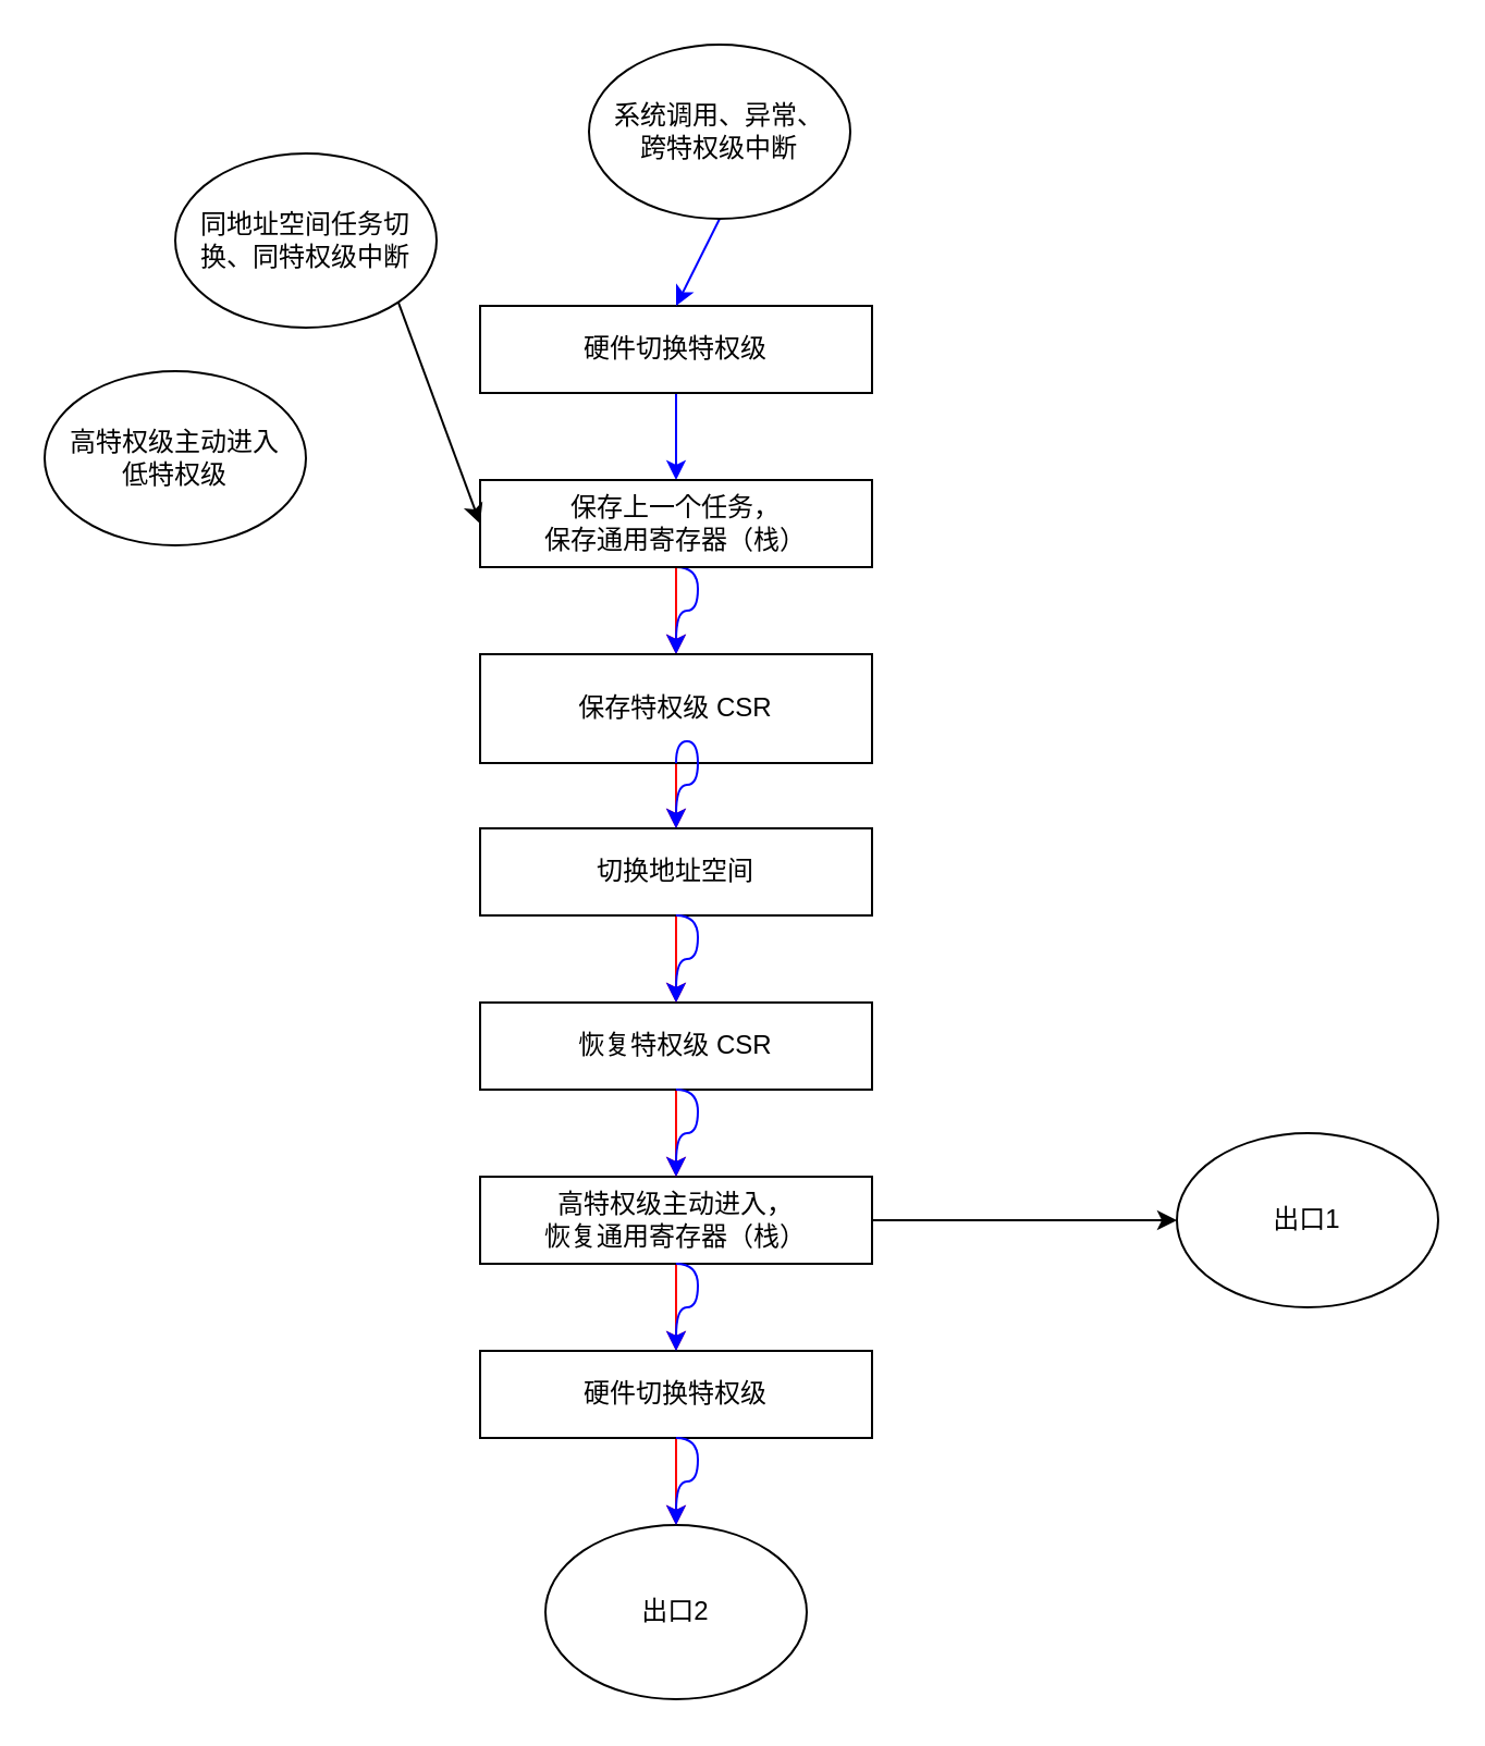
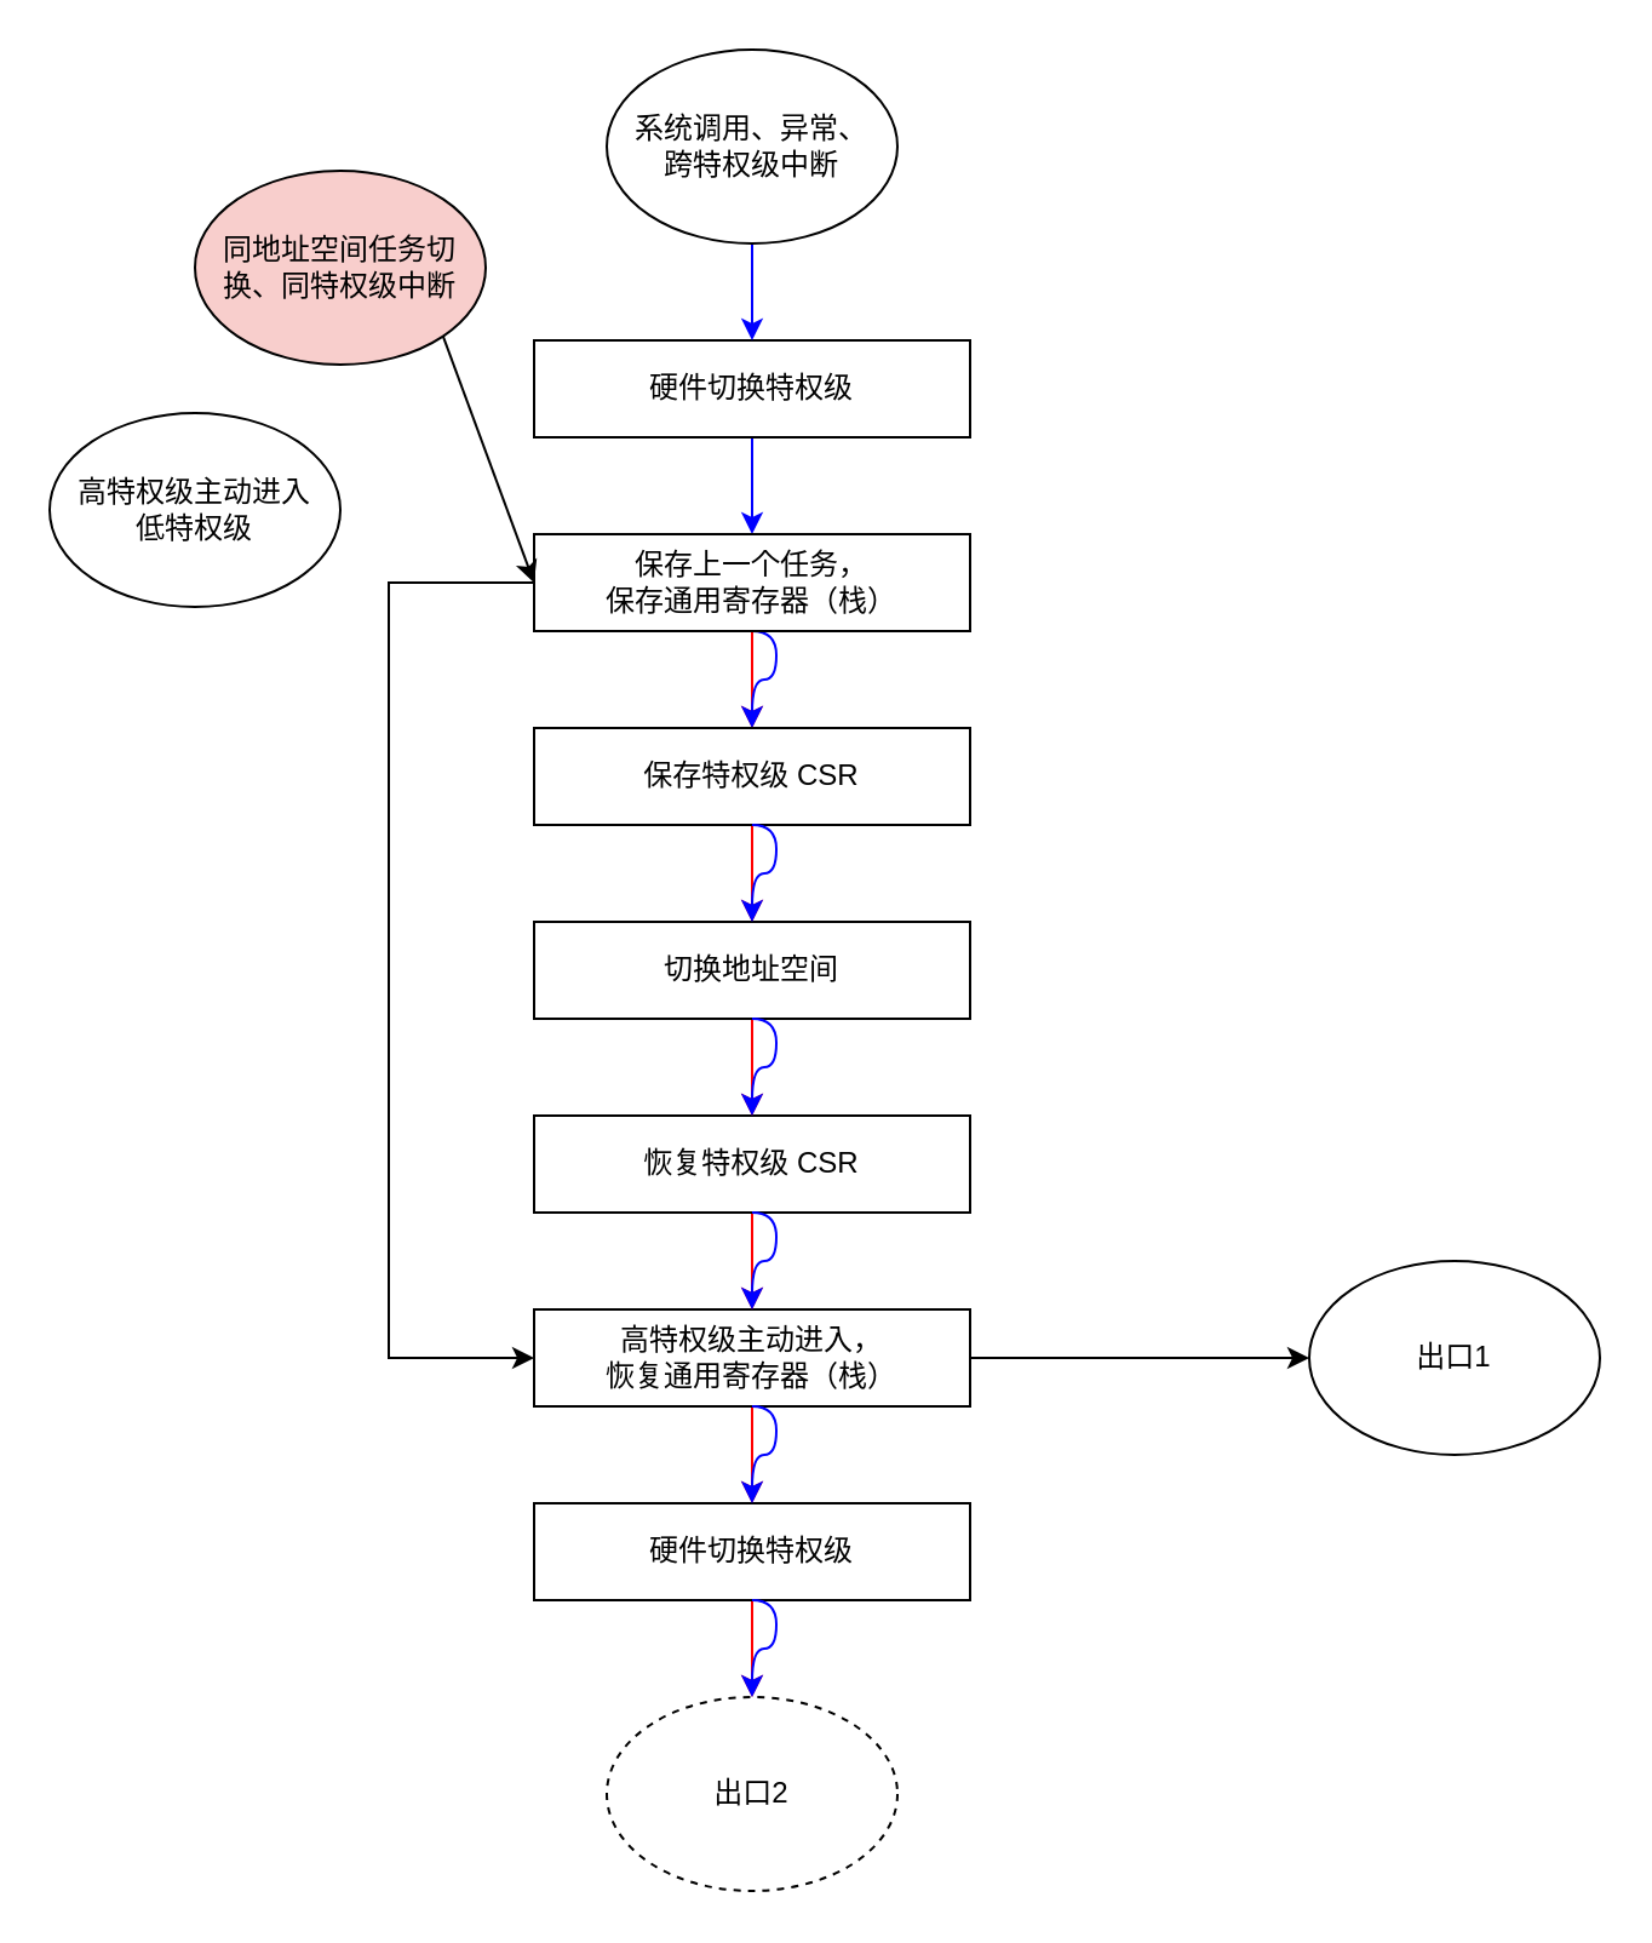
- <mxCell id="25" value="系统调用、异常、&lt;br&gt;跨特权级中断" style="ellipse;whiteSpace=wrap;html=1;" vertex="1" parent="1"><mxGeometry x="270" y="20" width="120" height="80" as="geometry" /></mxCell>
+ <mxCell id="25" value="系统调用、异常、&lt;br&gt;跨特权级中断" style="ellipse;whiteSpace=wrap;html=1;" vertex="1" parent="1"><mxGeometry x="250" y="20" width="120" height="80" as="geometry" /></mxCell>
- <mxCell id="22" value="同地址空间任务切换、同特权级中断" style="ellipse;whiteSpace=wrap;html=1;" vertex="1" parent="1"><mxGeometry x="80" y="70" width="120" height="80" as="geometry" /></mxCell>
+ <mxCell id="22" value="同地址空间任务切换、同特权级中断" style="ellipse;whiteSpace=wrap;html=1;fillColor=#f8cecc;" vertex="1" parent="1"><mxGeometry x="80" y="70" width="120" height="80" as="geometry" /></mxCell>
- <mxCell id="12" value="保存特权级 CSR" style="rounded=0;whiteSpace=wrap;html=1;" vertex="1" parent="1"><mxGeometry x="220" y="300" width="180" height="50" as="geometry" /></mxCell>
+ <mxCell id="12" value="保存特权级 CSR" style="rounded=0;whiteSpace=wrap;html=1;" vertex="1" parent="1"><mxGeometry x="220" y="300" width="180" height="40" as="geometry" /></mxCell>
+ <mxCell id="4" style="edgeStyle=orthogonalEdgeStyle;html=1;exitX=0;exitY=0.5;exitDx=0;exitDy=0;entryX=0;entryY=0.5;entryDx=0;entryDy=0;rounded=0;elbow=vertical;" edge="1" parent="1" source="7" target="10"><mxGeometry relative="1" as="geometry"><Array as="points"><mxPoint x="160" y="240" /><mxPoint x="160" y="560" /></Array></mxGeometry></mxCell>
- <mxCell id="23" value="出口2" style="ellipse;whiteSpace=wrap;html=1;" vertex="1" parent="1"><mxGeometry x="250" y="700" width="120" height="80" as="geometry" /></mxCell>
+ <mxCell id="23" value="出口2" style="ellipse;whiteSpace=wrap;html=1;dashed=1;" vertex="1" parent="1"><mxGeometry x="250" y="700" width="120" height="80" as="geometry" /></mxCell>
